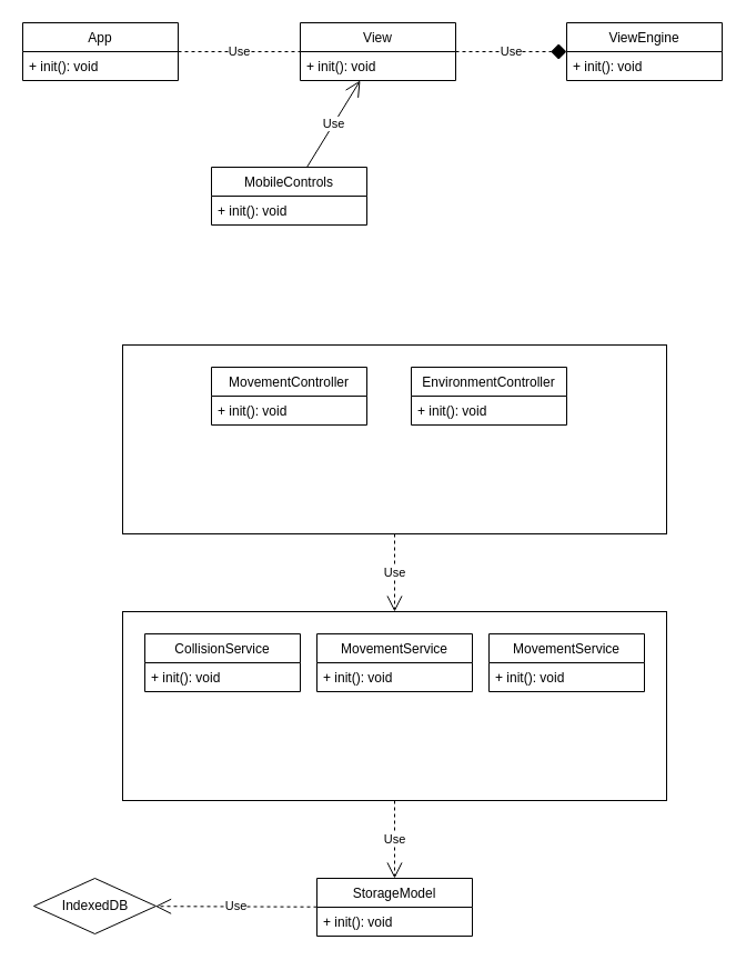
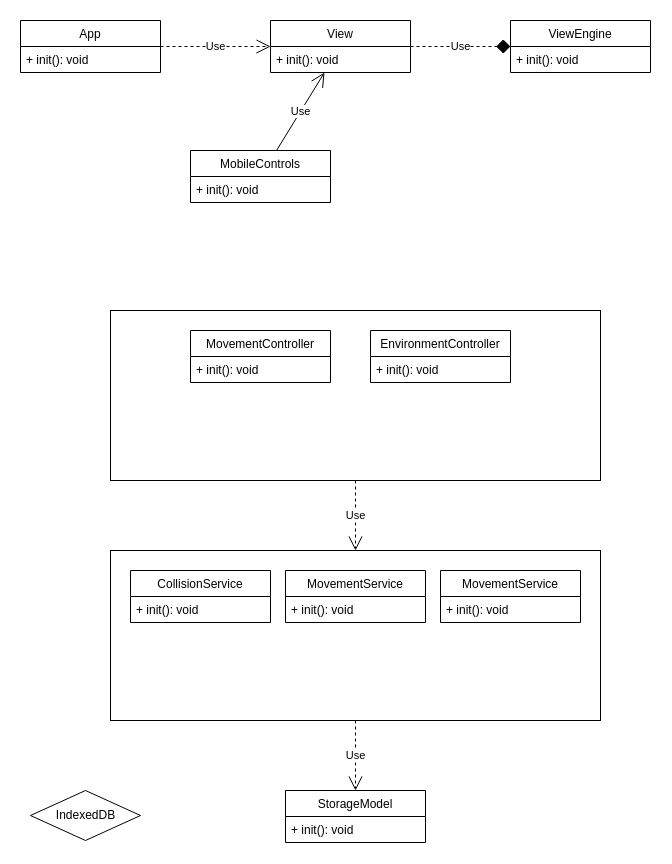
- <mxCell id="6" value="Use" style="endArrow=none;endSize=12;dashed=1;html=1;rounded=0;" parent="1" source="4" target="25" edge="1"><mxGeometry width="160" relative="1" as="geometry"><mxPoint x="180" y="200" as="sourcePoint" /><mxPoint x="280" y="59" as="targetPoint" /></mxGeometry></mxCell>
+ <mxCell id="6" value="Use" style="endArrow=open;endSize=12;dashed=1;html=1;rounded=0;" parent="1" source="4" target="25" edge="1"><mxGeometry width="160" relative="1" as="geometry"><mxPoint x="180" y="200" as="sourcePoint" /><mxPoint x="280" y="59" as="targetPoint" /></mxGeometry></mxCell>
- <mxCell id="14" value="Use" style="endArrow=open;endSize=12;dashed=1;html=1;rounded=0;" parent="1" source="9" target="13" edge="1"><mxGeometry width="160" relative="1" as="geometry"><mxPoint x="265" y="730" as="sourcePoint" /><mxPoint x="425" y="730" as="targetPoint" /></mxGeometry></mxCell>
